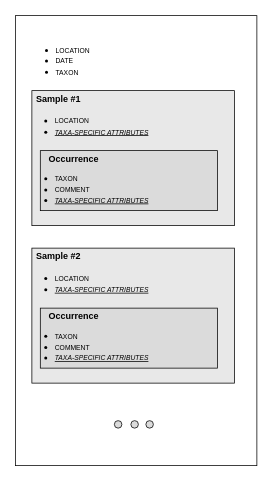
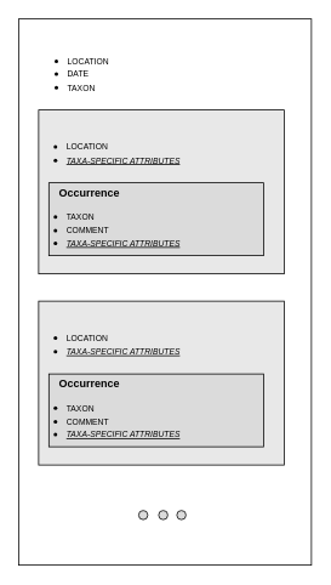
- <mxCell id="6" value="&lt;b&gt;&amp;nbsp;Sample #1&lt;/b&gt;" style="text;html=1;strokeColor=none;fillColor=none;align=center;verticalAlign=middle;whiteSpace=wrap;rounded=0;" vertex="1" parent="4"><mxGeometry width="67.5" height="22.105" as="geometry" /></mxCell>
- <mxCell id="13" value="&lt;b&gt;&amp;nbsp;Sample #2&lt;/b&gt;" style="text;html=1;strokeColor=none;fillColor=none;align=center;verticalAlign=middle;whiteSpace=wrap;rounded=0;" vertex="1" parent="11"><mxGeometry width="67.5" height="22.105" as="geometry" /></mxCell>
